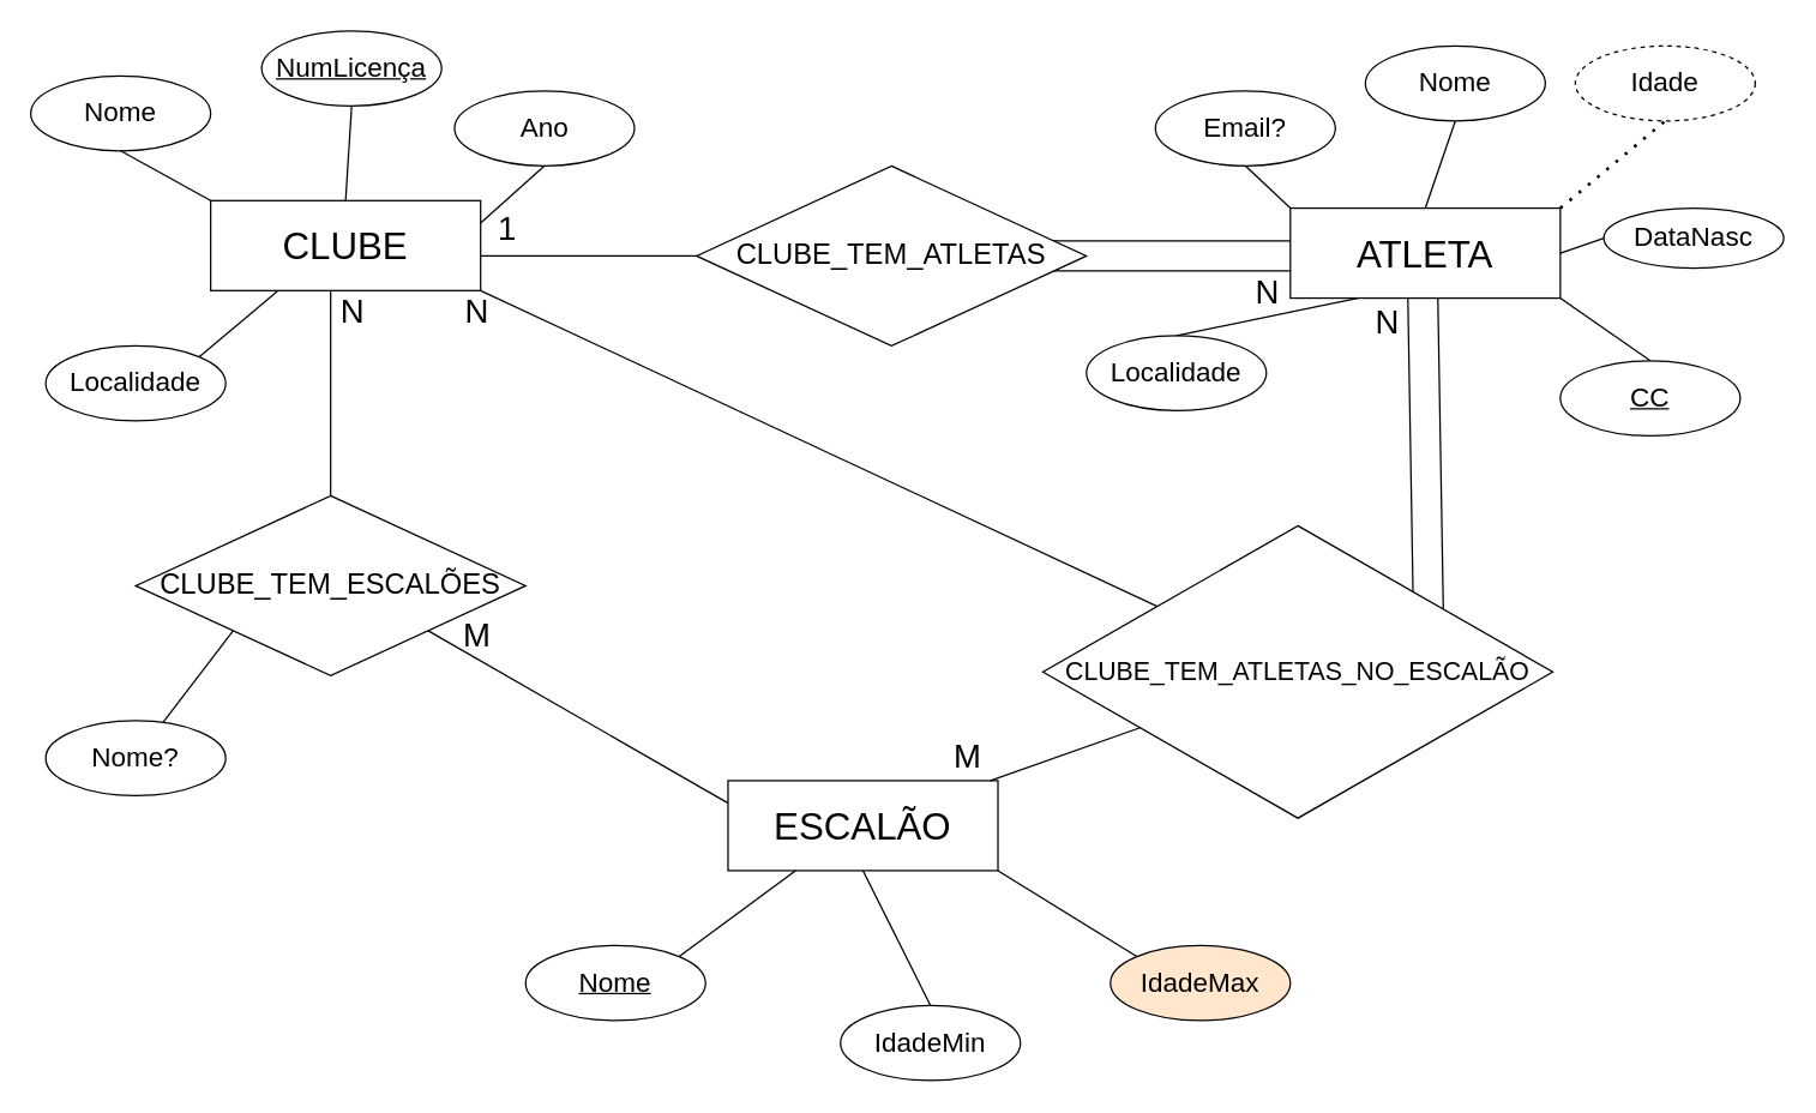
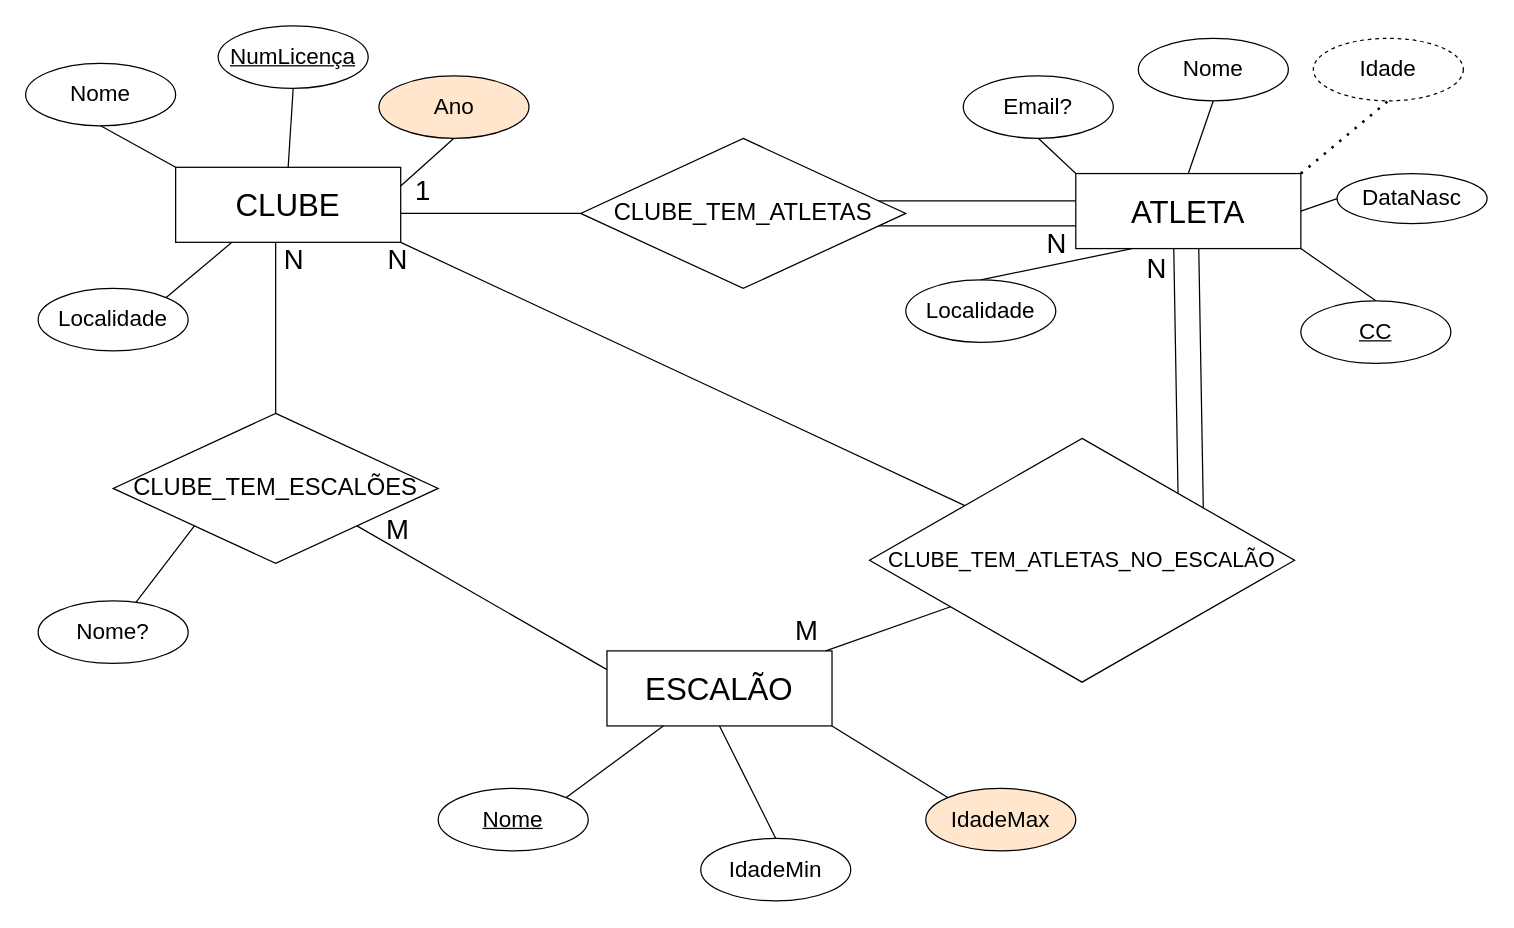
- <mxCell id="13" value="Ano" style="ellipse;whiteSpace=wrap;html=1;fontSize=18;" vertex="1" parent="1"><mxGeometry x="302.61" y="60" width="120" height="50" as="geometry" /></mxCell>
+ <mxCell id="13" value="Ano" style="ellipse;whiteSpace=wrap;html=1;fontSize=18;fillColor=#ffe6cc;" vertex="1" parent="1"><mxGeometry x="302.61" y="60" width="120" height="50" as="geometry" /></mxCell>
